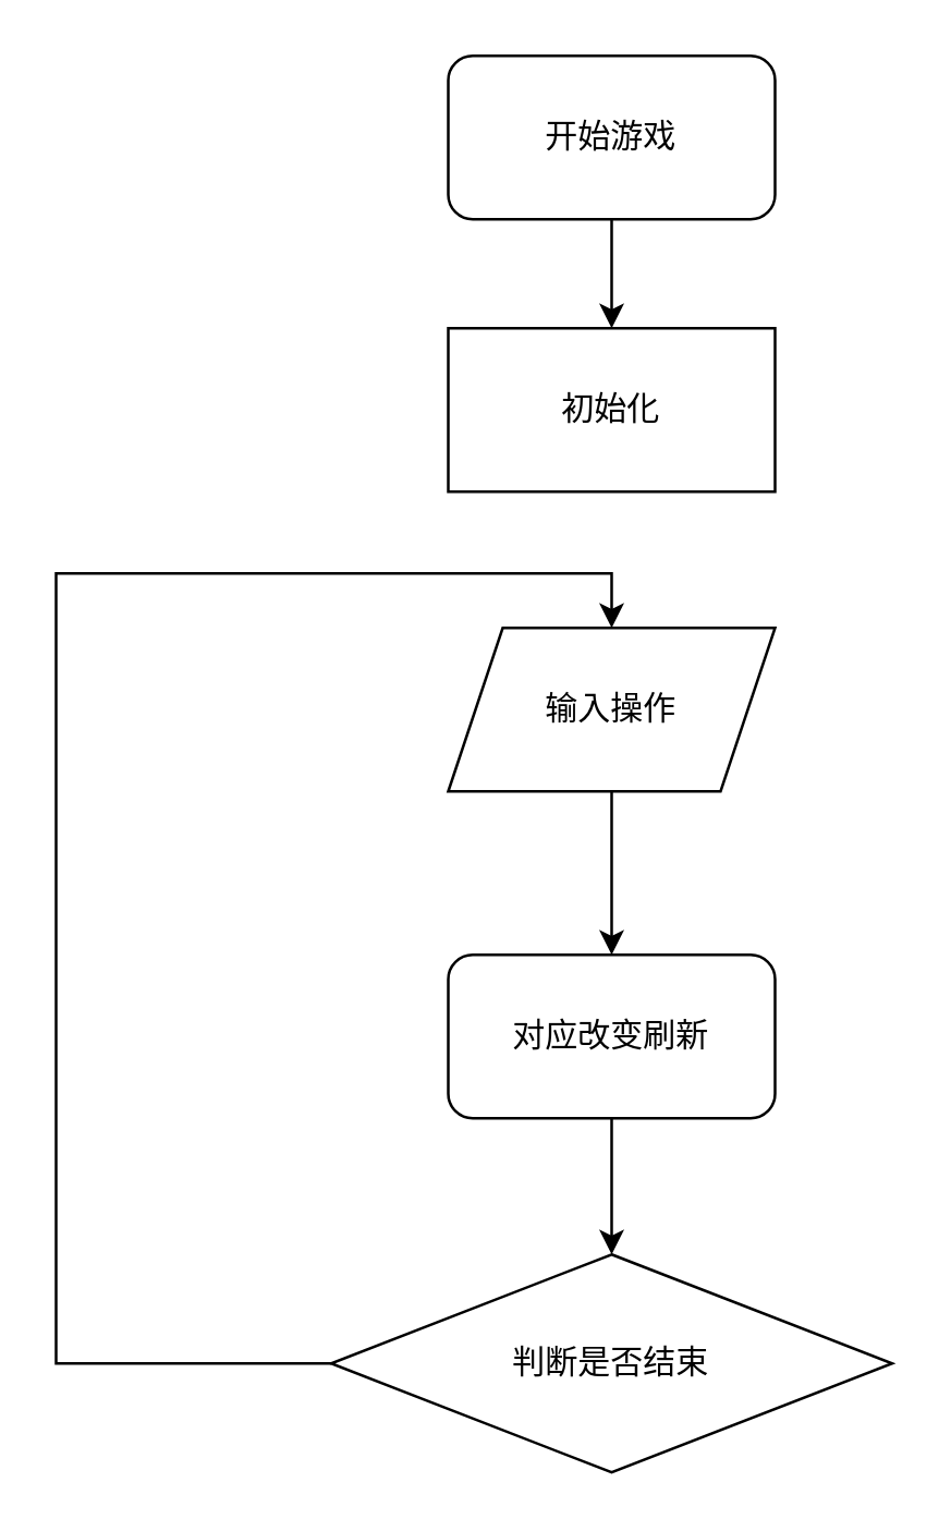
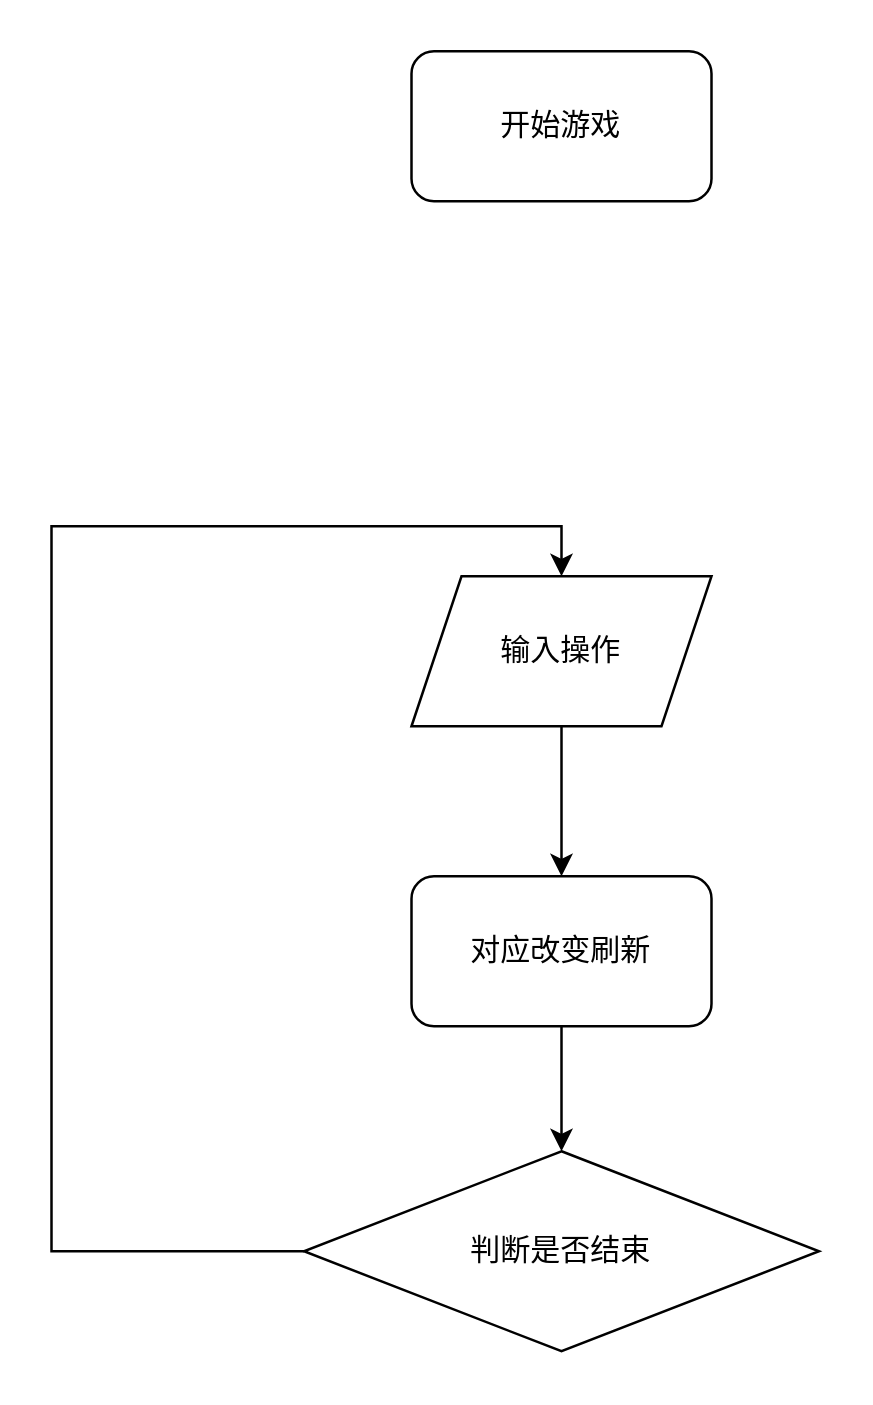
- <mxCell id="2" style="edgeStyle=orthogonalEdgeStyle;rounded=0;orthogonalLoop=1;jettySize=auto;html=1;exitX=0.5;exitY=1;exitDx=0;exitDy=0;" edge="1" parent="1" source="3" target="4"><mxGeometry relative="1" as="geometry" /></mxCell>
- <mxCell id="4" value="初始化" style="rounded=0;whiteSpace=wrap;html=1;" vertex="1" parent="1"><mxGeometry x="164" y="120" width="120" height="60" as="geometry" /></mxCell>
